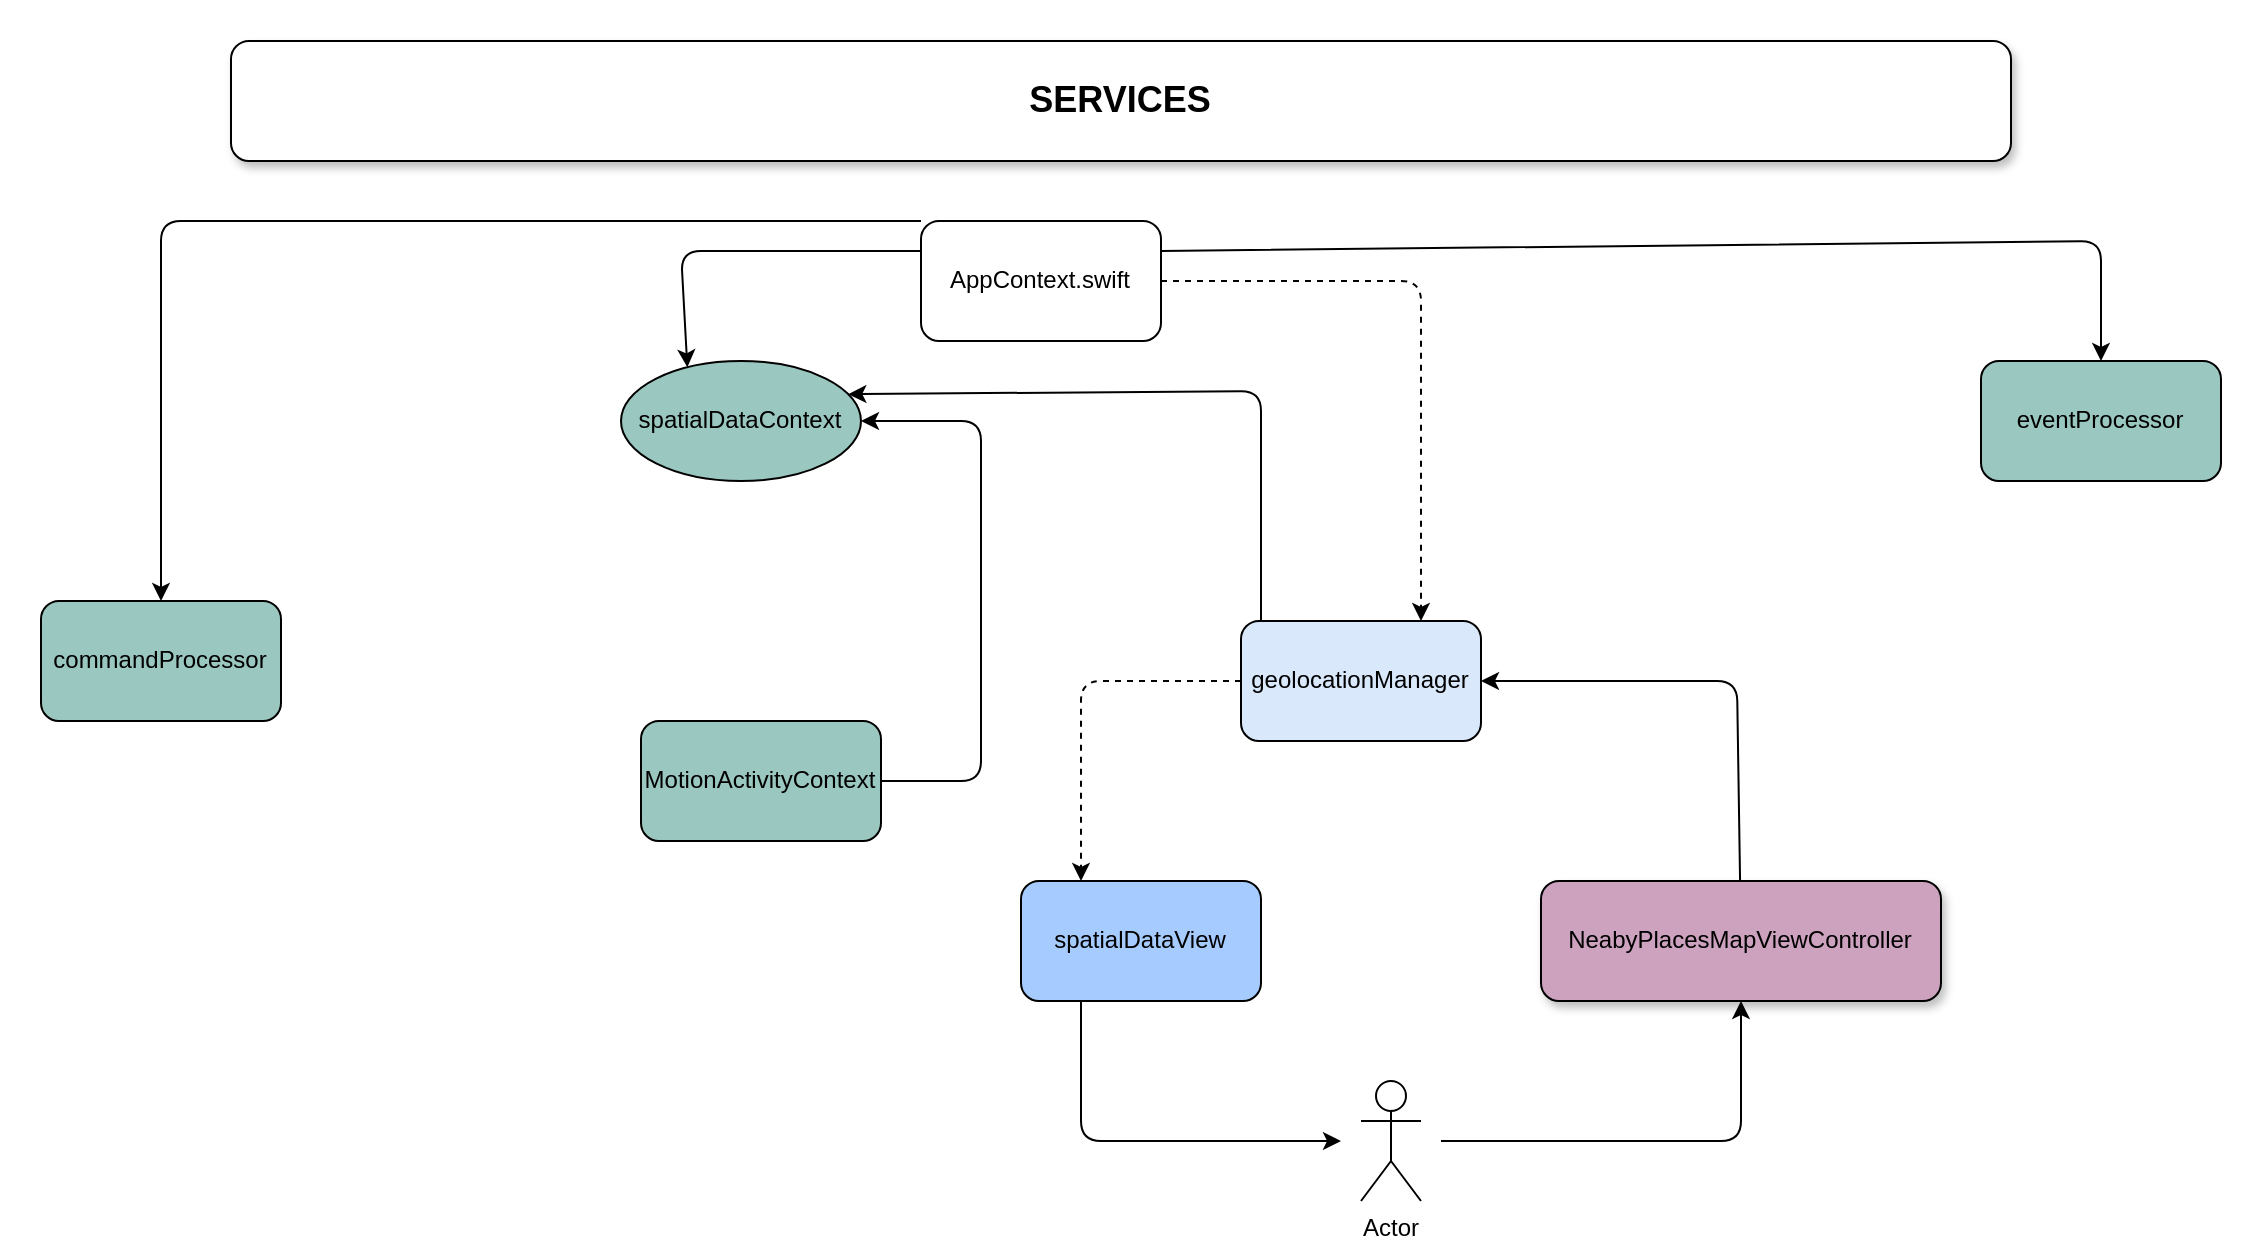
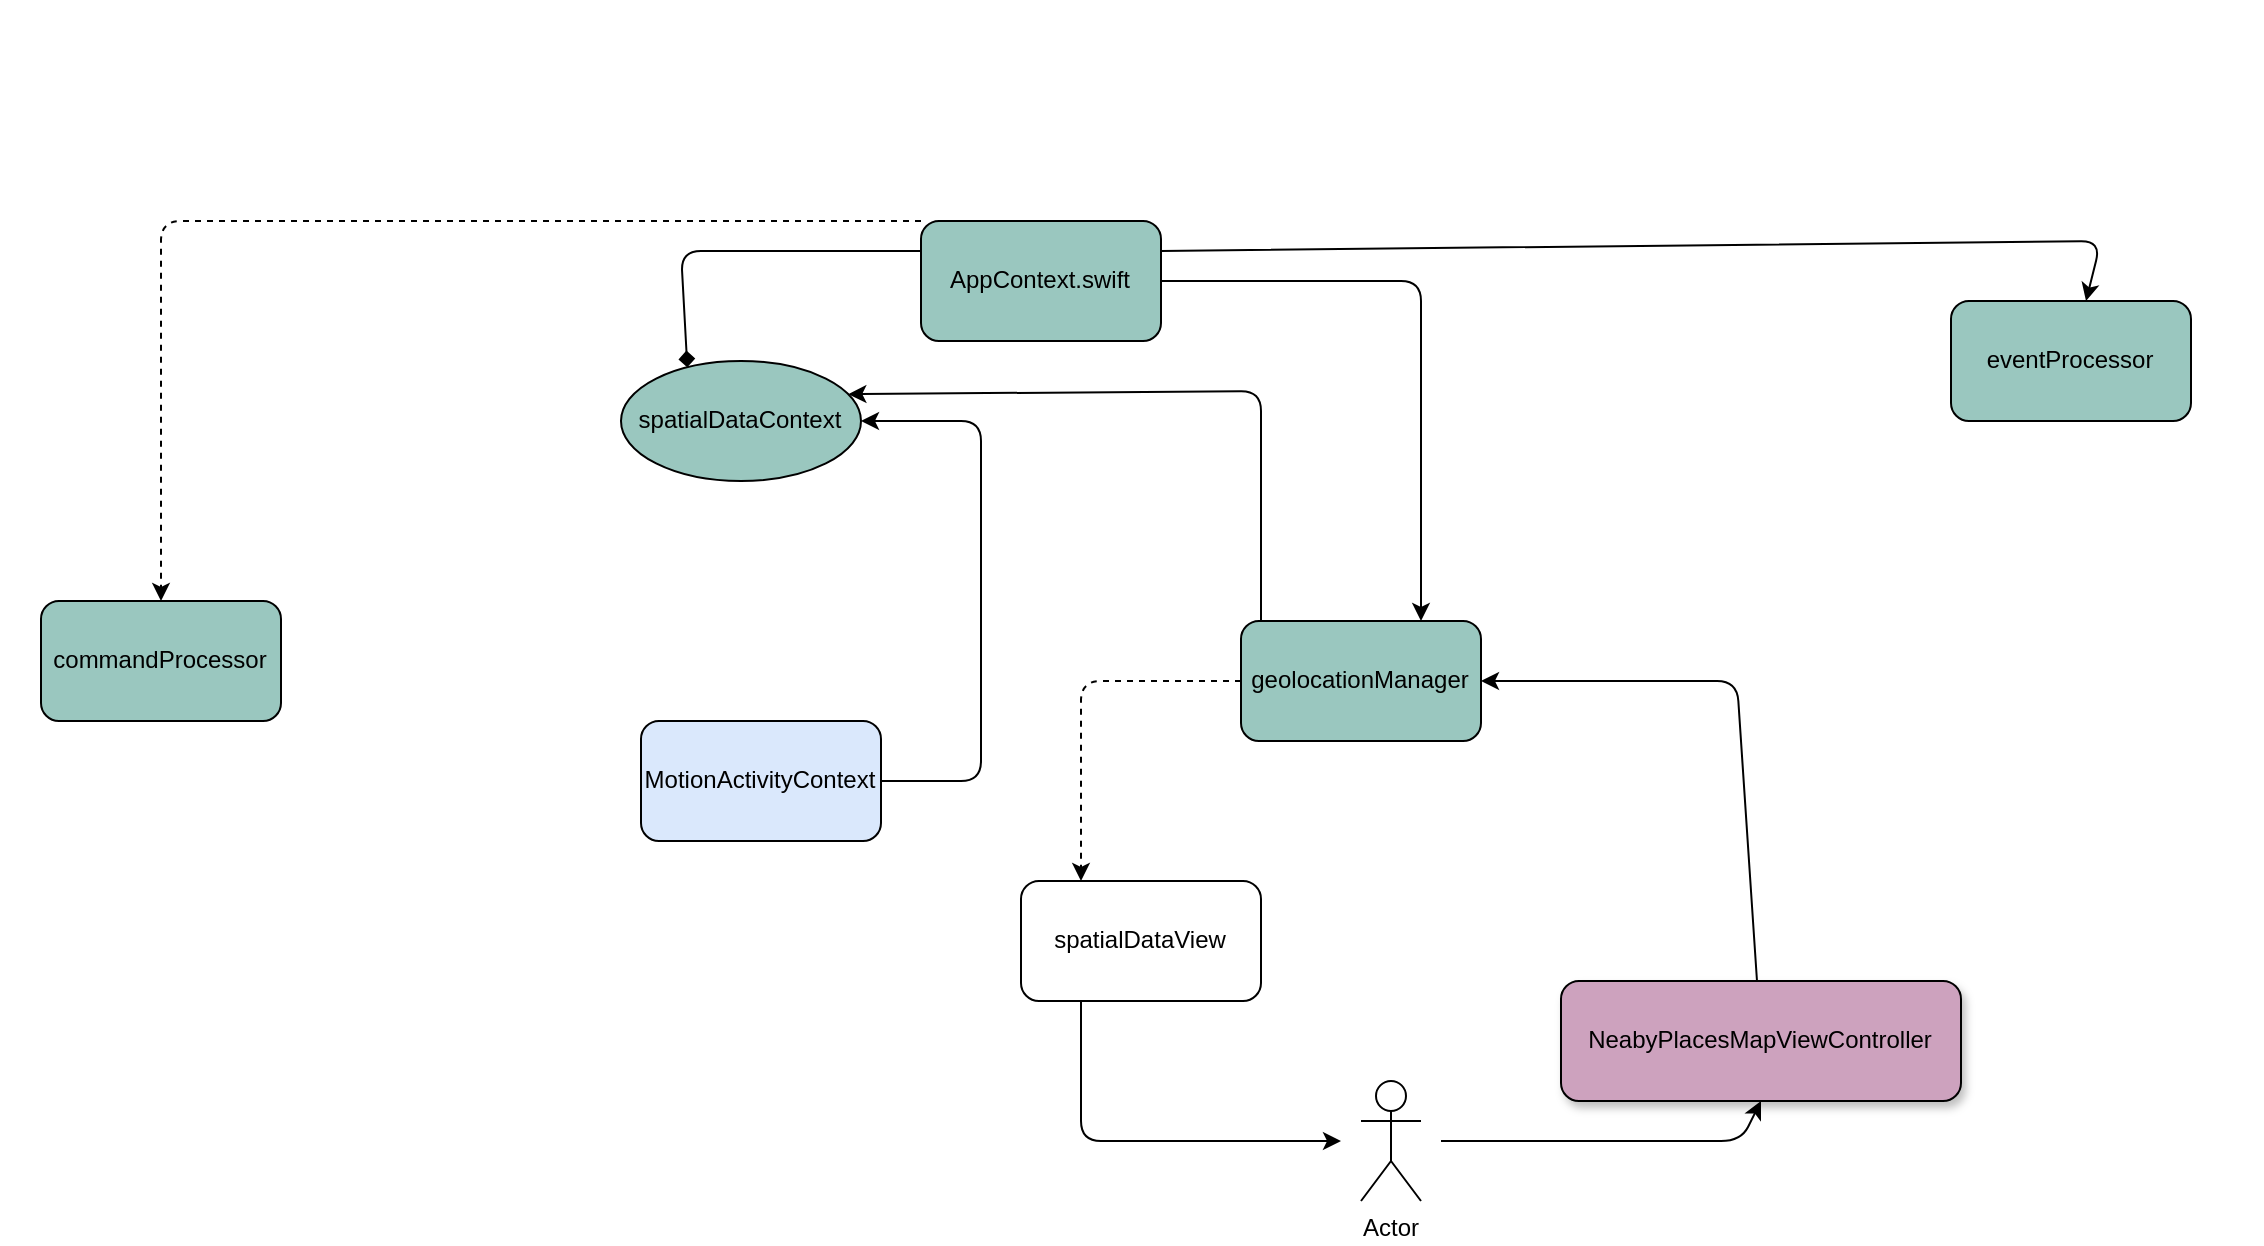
- <mxCell id="21" value="&lt;h2&gt;&lt;b&gt;SERVICES&lt;/b&gt;&lt;/h2&gt;" style="rounded=1;whiteSpace=wrap;html=1;shadow=1;strokeColor=#000000;fillColor=#FFFFFF;" vertex="1" parent="1"><mxGeometry x="115" y="20" width="890" height="60" as="geometry" /></mxCell>
- <mxCell id="10" value="" style="endArrow=classic;html=1;entryX=0.5;entryY=0;entryDx=0;entryDy=0;exitX=0;exitY=0;exitDx=0;exitDy=0;" edge="1" parent="1" source="2" target="4"><mxGeometry width="50" height="50" relative="1" as="geometry"><mxPoint x="460" y="50" as="sourcePoint" /><mxPoint x="340" y="165" as="targetPoint" /><Array as="points"><mxPoint x="80" y="110" /></Array></mxGeometry></mxCell>
+ <mxCell id="10" value="" style="endArrow=classic;html=1;entryX=0.5;entryY=0;entryDx=0;entryDy=0;exitX=0;exitY=0;exitDx=0;exitDy=0;dashed=1;" edge="1" parent="1" source="2" target="4"><mxGeometry width="50" height="50" relative="1" as="geometry"><mxPoint x="460" y="50" as="sourcePoint" /><mxPoint x="340" y="165" as="targetPoint" /><Array as="points"><mxPoint x="80" y="110" /></Array></mxGeometry></mxCell>
- <mxCell id="2" value="AppContext.swift" style="rounded=1;whiteSpace=wrap;html=1;fillColor=#ffffff;" parent="1" vertex="1"><mxGeometry x="460" y="110" width="120" height="60" as="geometry" /></mxCell>
+ <mxCell id="2" value="AppContext.swift" style="rounded=1;whiteSpace=wrap;html=1;fillColor=#9AC7BF;" parent="1" vertex="1"><mxGeometry x="460" y="110" width="120" height="60" as="geometry" /></mxCell>
- <mxCell id="9" value="" style="endArrow=classic;html=1;exitX=1;exitY=0.5;exitDx=0;exitDy=0;entryX=0.75;entryY=0;entryDx=0;entryDy=0;dashed=1;" edge="1" parent="1" source="2" target="5"><mxGeometry width="50" height="50" relative="1" as="geometry"><mxPoint x="720" y="440" as="sourcePoint" /><mxPoint x="770" y="120" as="targetPoint" /><Array as="points"><mxPoint x="710" y="140" /></Array></mxGeometry></mxCell>
+ <mxCell id="9" value="" style="endArrow=classic;html=1;exitX=1;exitY=0.5;exitDx=0;exitDy=0;entryX=0.75;entryY=0;entryDx=0;entryDy=0;" edge="1" parent="1" source="2" target="5"><mxGeometry width="50" height="50" relative="1" as="geometry"><mxPoint x="720" y="440" as="sourcePoint" /><mxPoint x="770" y="120" as="targetPoint" /><Array as="points"><mxPoint x="710" y="140" /></Array></mxGeometry></mxCell>
- <mxCell id="7" value="" style="endArrow=classic;html=1;entryX=0.25;entryY=0;entryDx=0;entryDy=0;exitX=0;exitY=0.25;exitDx=0;exitDy=0;" edge="1" parent="1" source="2" target="3"><mxGeometry width="50" height="50" relative="1" as="geometry"><mxPoint x="460" y="65" as="sourcePoint" /><mxPoint x="239.226" y="190" as="targetPoint" /><Array as="points"><mxPoint x="340" y="125" /></Array></mxGeometry></mxCell>
+ <mxCell id="7" value="" style="endArrow=diamond;html=1;entryX=0.25;entryY=0;entryDx=0;entryDy=0;exitX=0;exitY=0.25;exitDx=0;exitDy=0;" edge="1" parent="1" source="2" target="3"><mxGeometry width="50" height="50" relative="1" as="geometry"><mxPoint x="460" y="65" as="sourcePoint" /><mxPoint x="239.226" y="190" as="targetPoint" /><Array as="points"><mxPoint x="340" y="125" /></Array></mxGeometry></mxCell>
- <mxCell id="6" value="eventProcessor" style="rounded=1;whiteSpace=wrap;html=1;fillColor=#9AC7BF;" parent="1" vertex="1"><mxGeometry x="990" y="180" width="120" height="60" as="geometry" /></mxCell>
+ <mxCell id="6" value="eventProcessor" style="rounded=1;whiteSpace=wrap;html=1;fillColor=#9AC7BF;" parent="1" vertex="1"><mxGeometry x="975" y="150" width="120" height="60" as="geometry" /></mxCell>
- <mxCell id="5" value="geolocationManager" style="rounded=1;whiteSpace=wrap;html=1;strokeColor=#000000;fillColor=#dae8fc;" parent="1" vertex="1"><mxGeometry x="620" y="310" width="120" height="60" as="geometry" /></mxCell>
+ <mxCell id="5" value="geolocationManager" style="rounded=1;whiteSpace=wrap;html=1;strokeColor=#000000;fillColor=#9AC7BF;" parent="1" vertex="1"><mxGeometry x="620" y="310" width="120" height="60" as="geometry" /></mxCell>
- <mxCell id="18" value="MotionActivityContext" style="rounded=1;whiteSpace=wrap;html=1;fillColor=#9AC7BF;" vertex="1" parent="1"><mxGeometry x="320" y="360" width="120" height="60" as="geometry" /></mxCell>
+ <mxCell id="18" value="MotionActivityContext" style="rounded=1;whiteSpace=wrap;html=1;fillColor=#dae8fc;" vertex="1" parent="1"><mxGeometry x="320" y="360" width="120" height="60" as="geometry" /></mxCell>
- <mxCell id="11" value="spatialDataView" style="rounded=1;whiteSpace=wrap;html=1;fillColor=#A6CCFF;" vertex="1" parent="1"><mxGeometry x="510" y="440" width="120" height="60" as="geometry" /></mxCell>
+ <mxCell id="11" value="spatialDataView" style="rounded=1;whiteSpace=wrap;html=1;fillColor=#ffffff;" vertex="1" parent="1"><mxGeometry x="510" y="440" width="120" height="60" as="geometry" /></mxCell>
- <mxCell id="12" value="NeabyPlacesMapViewController" style="rounded=1;whiteSpace=wrap;html=1;strokeColor=#000000;shadow=1;fillColor=#CDA2BE;" vertex="1" parent="1"><mxGeometry x="770" y="440" width="200" height="60" as="geometry" /></mxCell>
+ <mxCell id="12" value="NeabyPlacesMapViewController" style="rounded=1;whiteSpace=wrap;html=1;strokeColor=#000000;shadow=1;fillColor=#CDA2BE;" vertex="1" parent="1"><mxGeometry x="780" y="490" width="200" height="60" as="geometry" /></mxCell>
